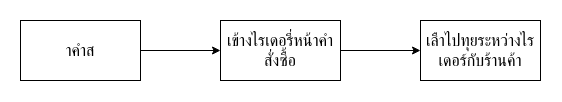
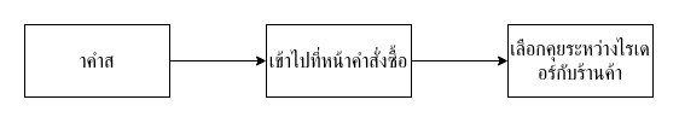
- <mxCell id="5" value="&lt;span style=&quot;font-size: 16px;&quot;&gt;เข้างไรเดอรี่หน้าคำสั่งซื้อ&lt;/span&gt;" style="rounded=0;whiteSpace=wrap;html=1;" vertex="1" parent="1"><mxGeometry x="220" y="20" width="120" height="60" as="geometry" /></mxCell>
+ <mxCell id="5" value="&lt;span style=&quot;font-size: 16px;&quot;&gt;เข้าไปที่หน้าคำสั่งซื้อ&lt;/span&gt;" style="rounded=0;whiteSpace=wrap;html=1;" vertex="1" parent="1"><mxGeometry x="220" y="20" width="120" height="60" as="geometry" /></mxCell>
- <mxCell id="6" value="&lt;span style=&quot;font-size: 16px;&quot;&gt;เลืาไปทุยระหว่างไรเดอร์กับร้านค้า&lt;/span&gt;" style="rounded=0;whiteSpace=wrap;html=1;" vertex="1" parent="1"><mxGeometry x="420" y="20" width="120" height="60" as="geometry" /></mxCell>
+ <mxCell id="6" value="&lt;span style=&quot;font-size: 16px;&quot;&gt;เลือกคุยระหว่างไรเดอร์กับร้านค้า&lt;/span&gt;" style="rounded=0;whiteSpace=wrap;html=1;" vertex="1" parent="1"><mxGeometry x="420" y="20" width="120" height="60" as="geometry" /></mxCell>
